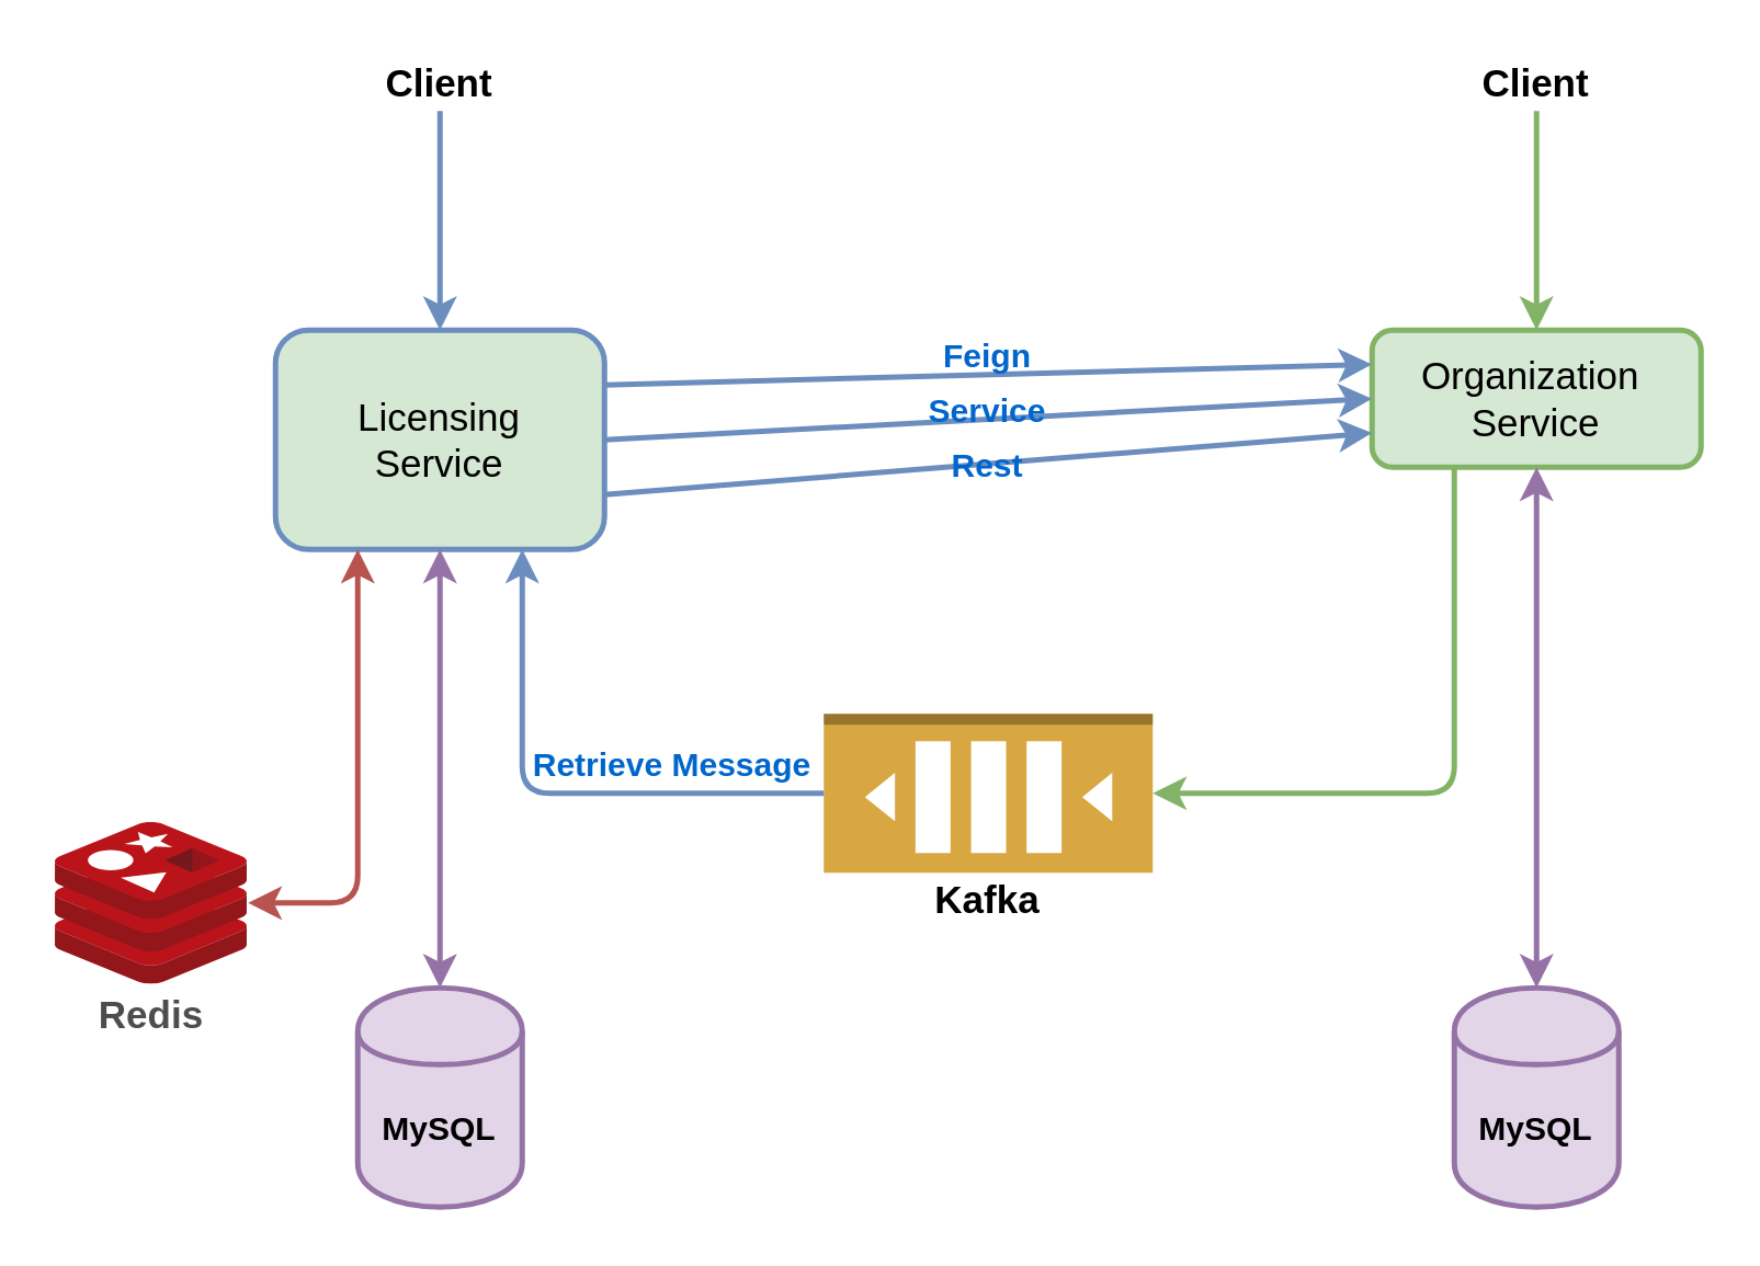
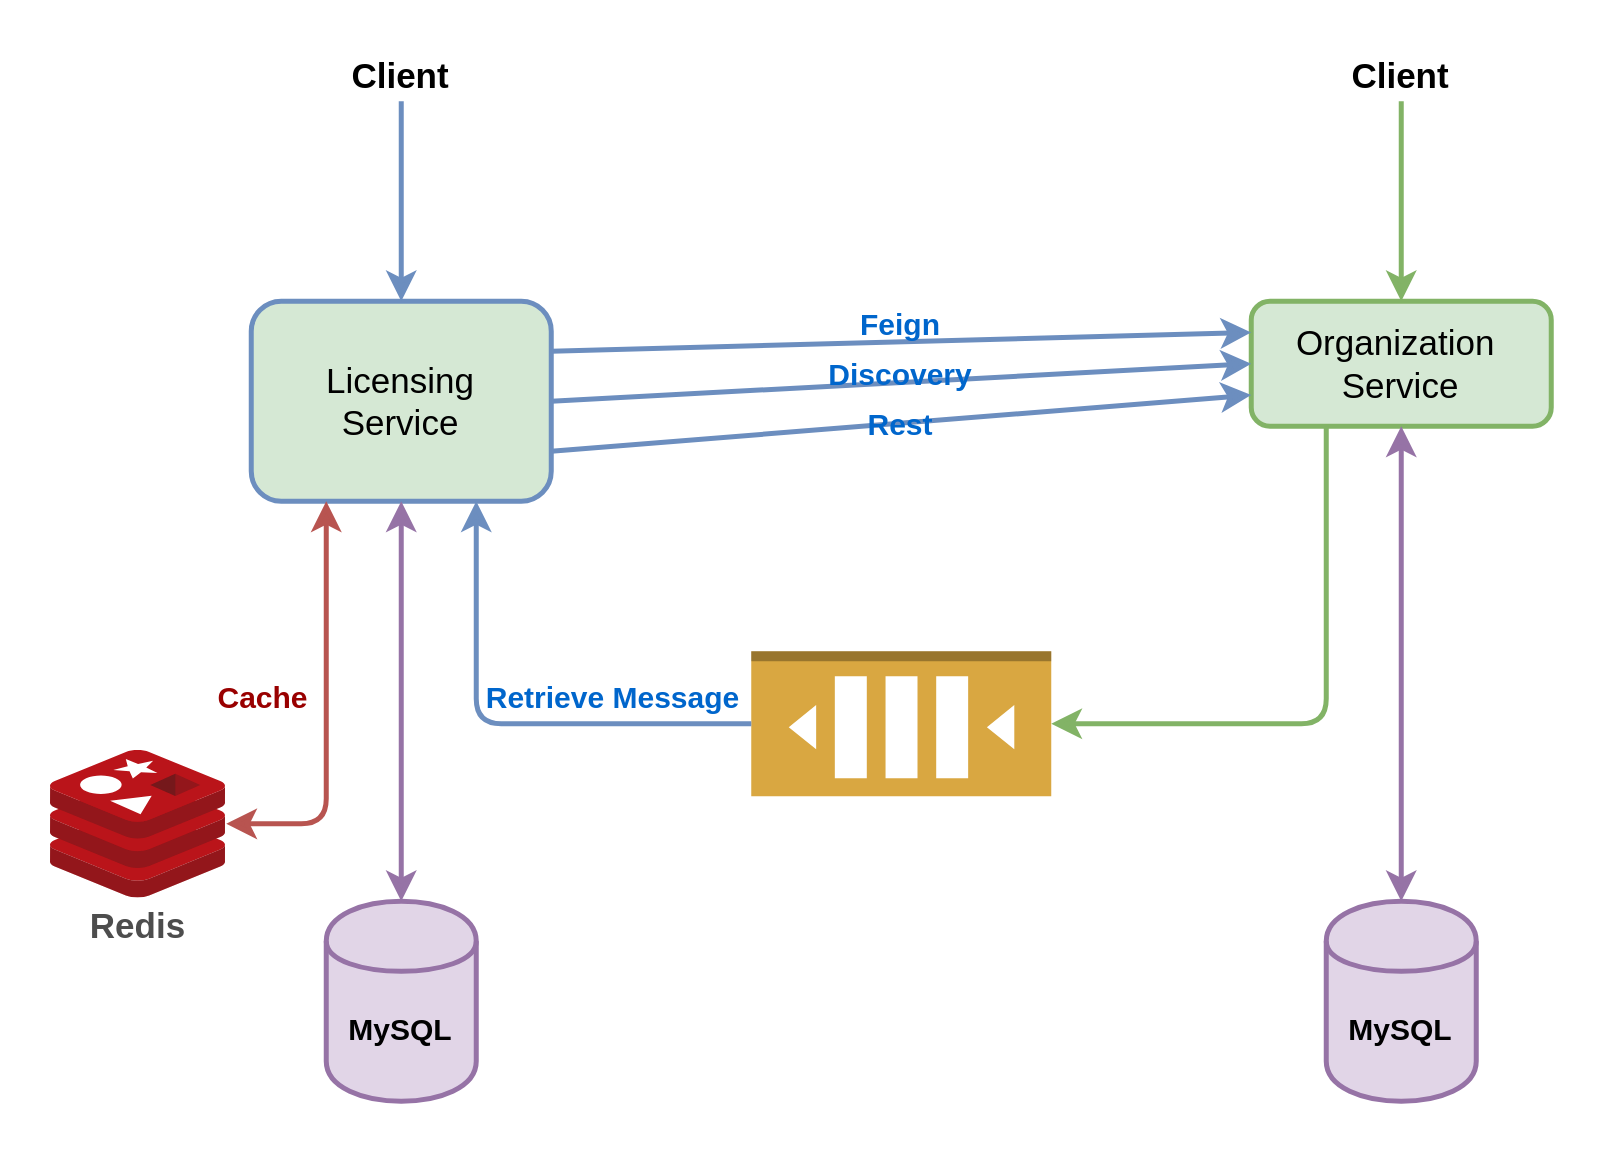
- <mxCell id="17" value="&lt;b&gt;&lt;font color=&quot;#0066cc&quot;&gt;Service&lt;/font&gt;&lt;/b&gt;" style="text;html=1;strokeColor=none;fillColor=none;align=center;verticalAlign=middle;whiteSpace=wrap;rounded=0;" vertex="1" parent="1"><mxGeometry x="330" y="140" width="60" height="20" as="geometry" /></mxCell>
+ <mxCell id="17" value="&lt;b&gt;&lt;font color=&quot;#0066cc&quot;&gt;Discovery&lt;/font&gt;&lt;/b&gt;" style="text;html=1;strokeColor=none;fillColor=none;align=center;verticalAlign=middle;whiteSpace=wrap;rounded=0;" vertex="1" parent="1"><mxGeometry x="330" y="140" width="60" height="20" as="geometry" /></mxCell>
+ <mxCell id="26" value="&lt;b&gt;&lt;font color=&quot;#990000&quot;&gt;Cache&lt;/font&gt;&lt;/b&gt;" style="text;html=1;strokeColor=none;fillColor=none;align=center;verticalAlign=middle;whiteSpace=wrap;rounded=0;" vertex="1" parent="1"><mxGeometry x="80" y="269" width="50" height="20" as="geometry" /></mxCell>
- <mxCell id="21" value="&lt;b&gt;&lt;font style=&quot;font-size: 14px&quot;&gt;Kafka&lt;/font&gt;&lt;/b&gt;" style="text;html=1;strokeColor=none;fillColor=none;align=center;verticalAlign=middle;whiteSpace=wrap;rounded=0;" vertex="1" parent="1"><mxGeometry x="330" y="318" width="60" height="20" as="geometry" /></mxCell>
